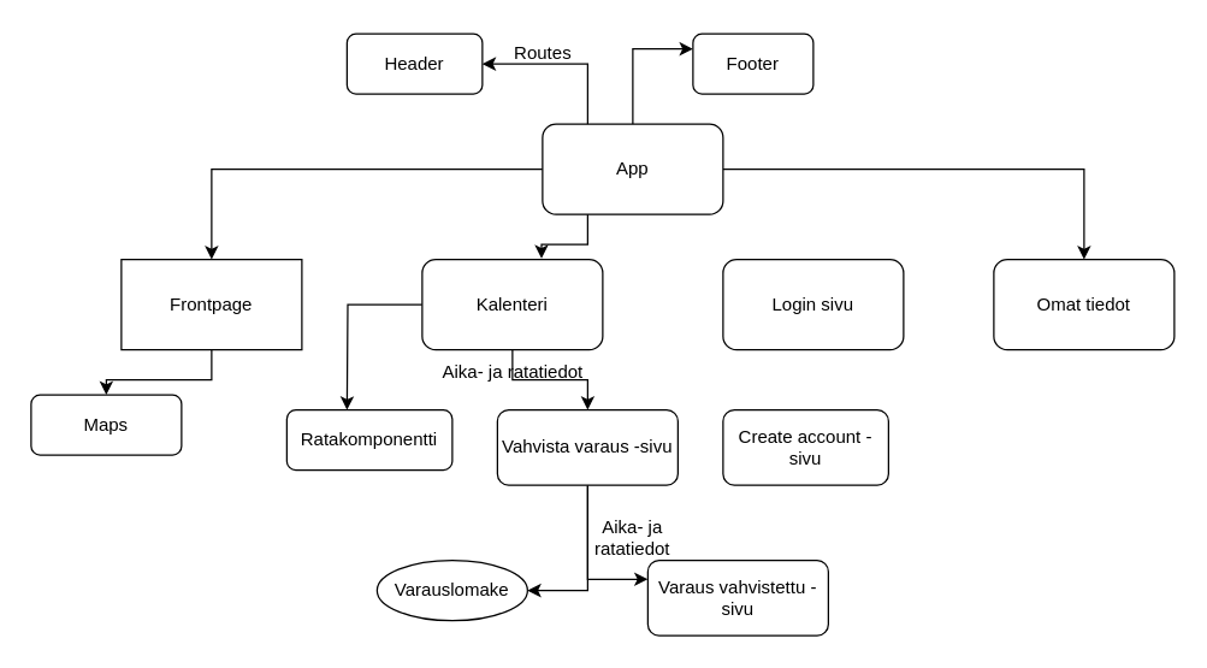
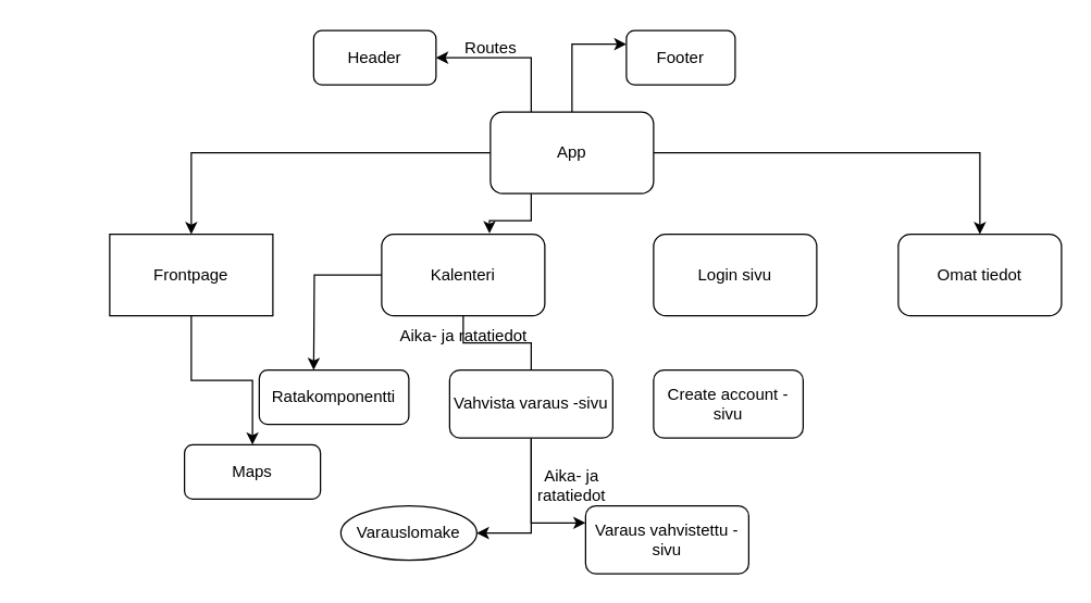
- <mxCell id="9" value="" style="edgeStyle=orthogonalEdgeStyle;rounded=0;orthogonalLoop=1;jettySize=auto;html=1;" edge="1" parent="1" source="11" target="21"><mxGeometry relative="1" as="geometry" /></mxCell>
+ <mxCell id="9" value="" style="edgeStyle=orthogonalEdgeStyle;rounded=0;orthogonalLoop=1;jettySize=auto;html=1;endArrow=none;" edge="1" parent="1" source="11" target="21"><mxGeometry relative="1" as="geometry" /></mxCell>
- <mxCell id="18" value="Maps" style="rounded=1;whiteSpace=wrap;html=1;" vertex="1" parent="1"><mxGeometry x="20" y="262" width="100" height="40" as="geometry" /></mxCell>
+ <mxCell id="18" value="Maps" style="rounded=1;whiteSpace=wrap;html=1;" vertex="1" parent="1"><mxGeometry x="135" y="327" width="100" height="40" as="geometry" /></mxCell>
